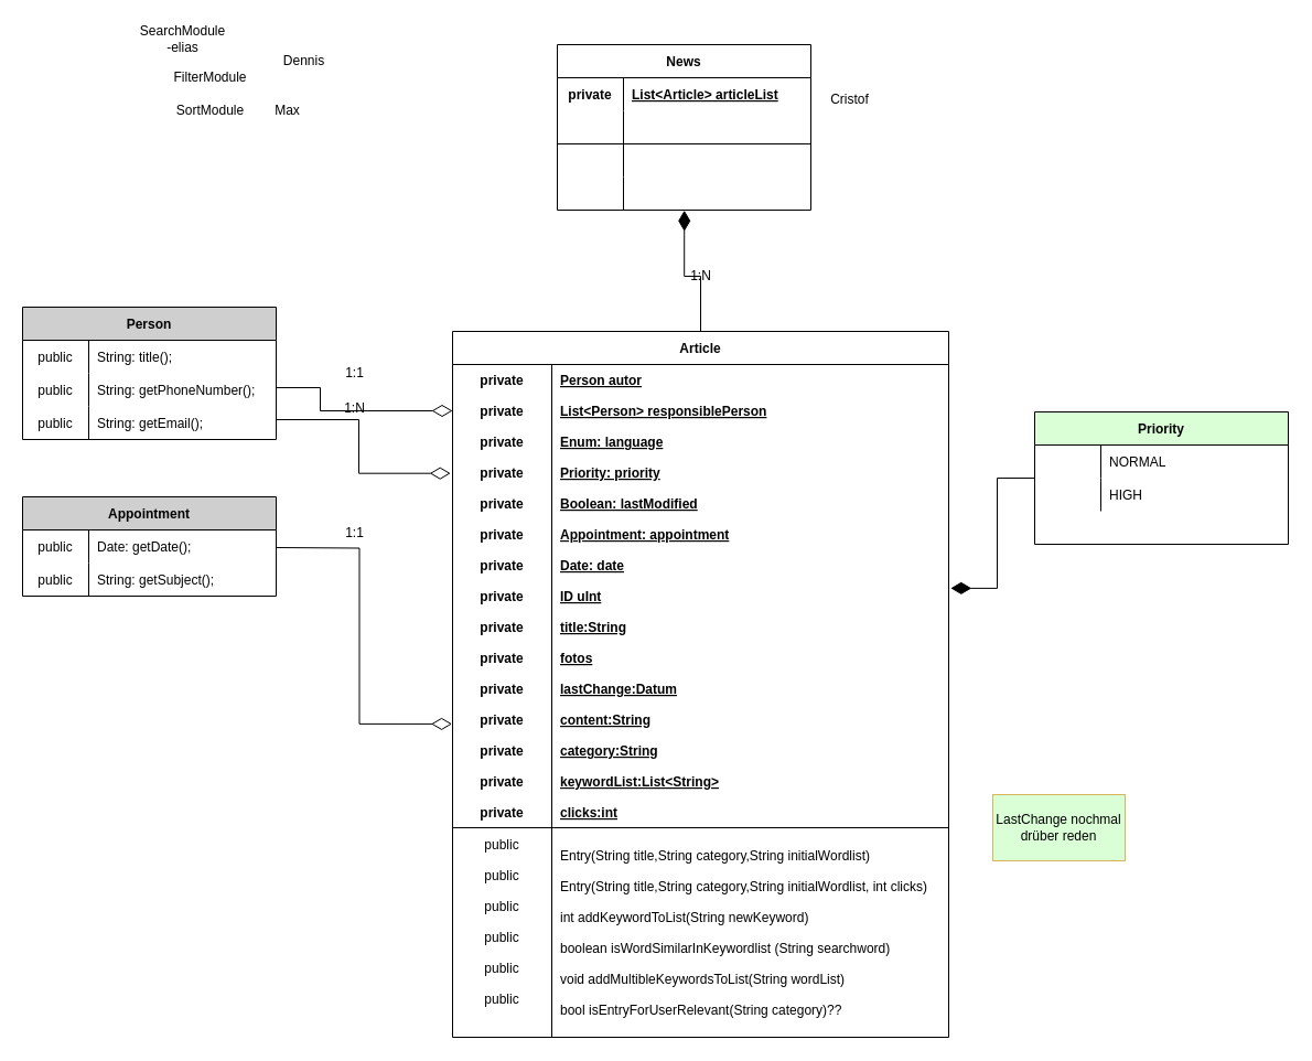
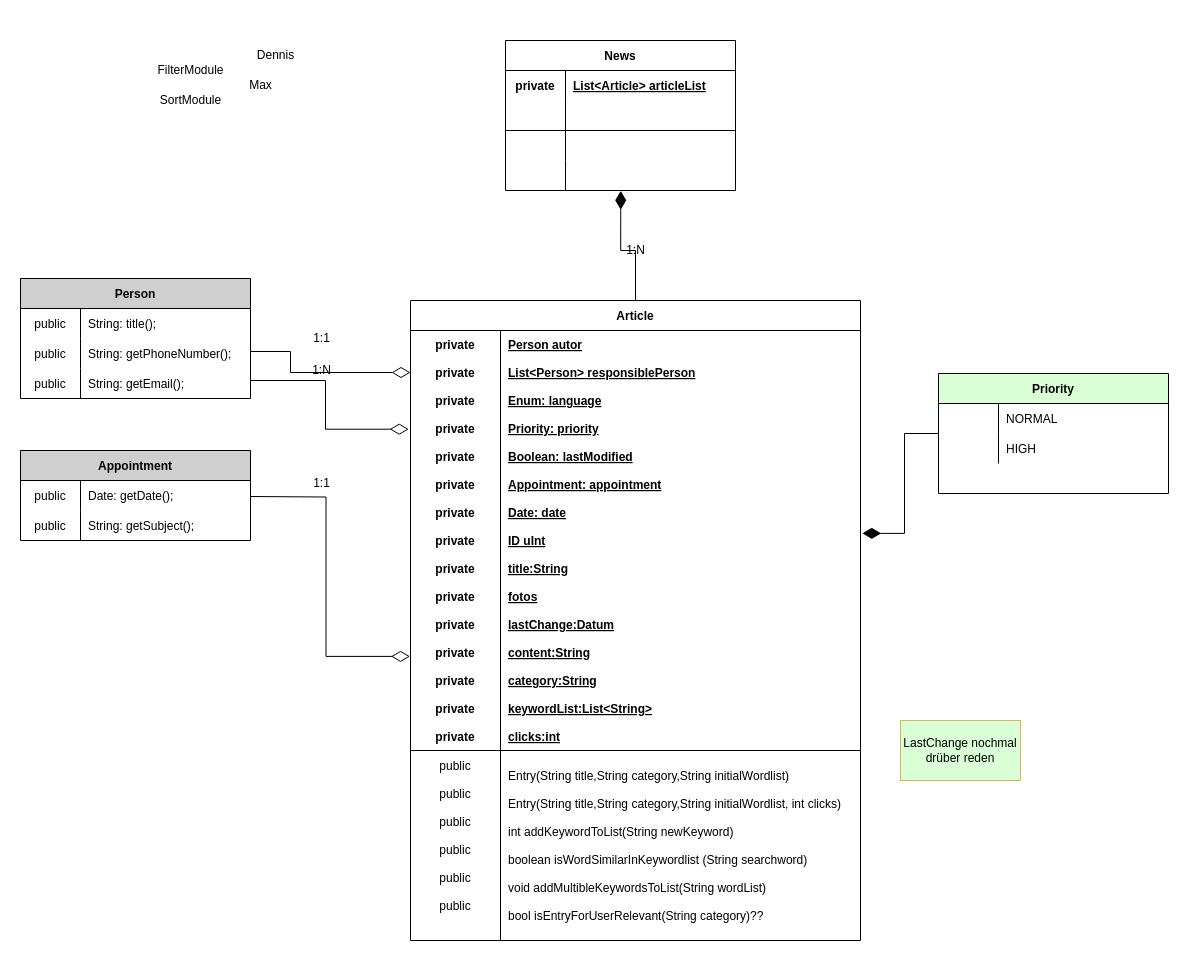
- <mxCell id="55" value="&lt;div&gt;SearchModule&lt;/div&gt;-elias" style="text;html=1;align=center;verticalAlign=middle;resizable=0;points=[];autosize=1;strokeColor=none;fillColor=none;" parent="1" vertex="1"><mxGeometry x="120" y="20" width="90" height="30" as="geometry" /></mxCell>
- <mxCell id="58" value="Cristof" style="text;html=1;align=center;verticalAlign=middle;resizable=0;points=[];autosize=1;strokeColor=none;fillColor=none;" parent="1" vertex="1"><mxGeometry x="745" y="80" width="50" height="20" as="geometry" /></mxCell>
- <mxCell id="60" value="Max" style="text;html=1;align=center;verticalAlign=middle;resizable=0;points=[];autosize=1;strokeColor=none;fillColor=none;" parent="1" vertex="1"><mxGeometry x="240" y="90" width="40" height="20" as="geometry" /></mxCell>
+ <mxCell id="60" value="Max" style="text;html=1;align=center;verticalAlign=middle;resizable=0;points=[];autosize=1;strokeColor=none;fillColor=none;" parent="1" vertex="1"><mxGeometry x="240" y="75" width="40" height="20" as="geometry" /></mxCell>
